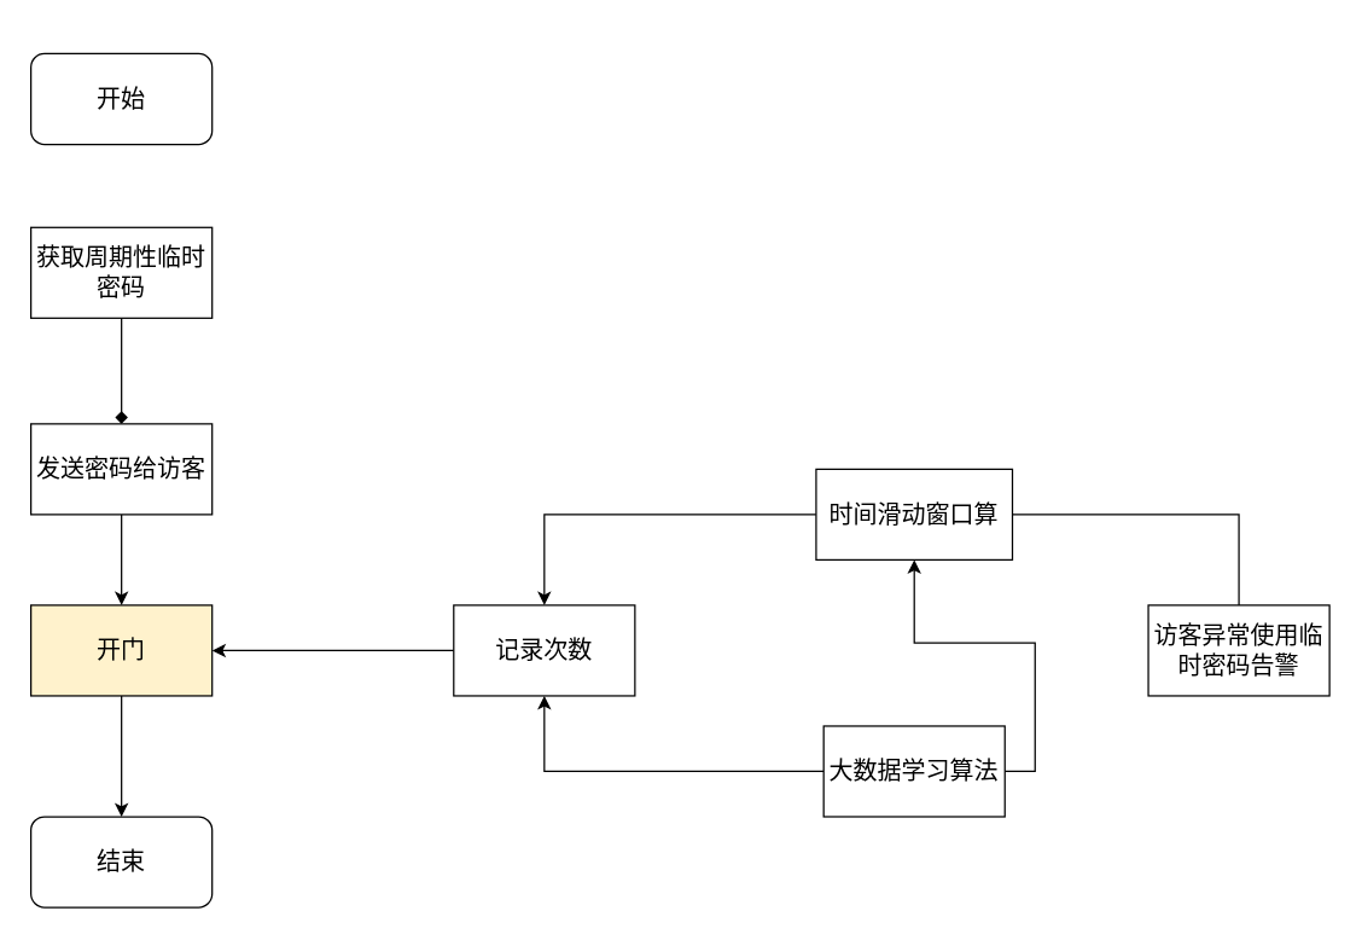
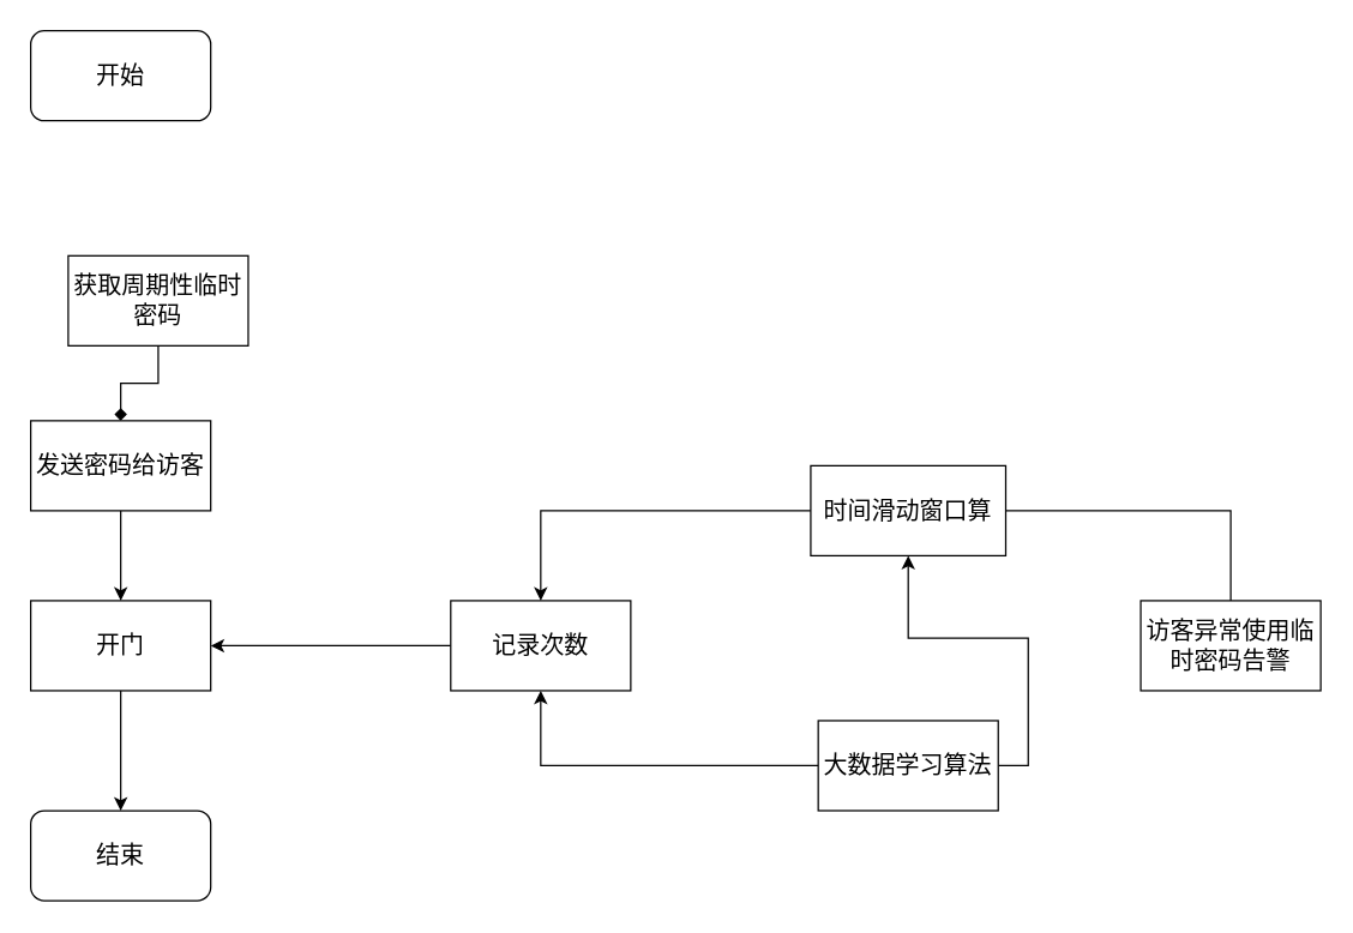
- <mxCell id="4" value="&lt;font style=&quot;font-size: 16px&quot;&gt;开始&lt;/font&gt;" style="rounded=1;whiteSpace=wrap;html=1;" vertex="1" parent="1"><mxGeometry x="20" y="35" width="120" height="60" as="geometry" /></mxCell>
+ <mxCell id="4" value="&lt;font style=&quot;font-size: 16px&quot;&gt;开始&lt;/font&gt;" style="rounded=1;whiteSpace=wrap;html=1;" vertex="1" parent="1"><mxGeometry x="20" y="20" width="120" height="60" as="geometry" /></mxCell>
- <mxCell id="3" value="&lt;font style=&quot;font-size: 16px&quot;&gt;获取周期性临时密码&lt;/font&gt;" style="rounded=0;whiteSpace=wrap;html=1;" vertex="1" parent="1"><mxGeometry x="20" y="150" width="120" height="60" as="geometry" /></mxCell>
+ <mxCell id="3" value="&lt;font style=&quot;font-size: 16px&quot;&gt;获取周期性临时密码&lt;/font&gt;" style="rounded=0;whiteSpace=wrap;html=1;" vertex="1" parent="1"><mxGeometry x="45" y="170" width="120" height="60" as="geometry" /></mxCell>
- <mxCell id="8" value="&lt;font style=&quot;font-size: 16px&quot;&gt;开门&lt;/font&gt;" style="rounded=0;whiteSpace=wrap;html=1;fillColor=#fff2cc;" vertex="1" parent="1"><mxGeometry x="20" y="400" width="120" height="60" as="geometry" /></mxCell>
+ <mxCell id="8" value="&lt;font style=&quot;font-size: 16px&quot;&gt;开门&lt;/font&gt;" style="rounded=0;whiteSpace=wrap;html=1;" vertex="1" parent="1"><mxGeometry x="20" y="400" width="120" height="60" as="geometry" /></mxCell>
